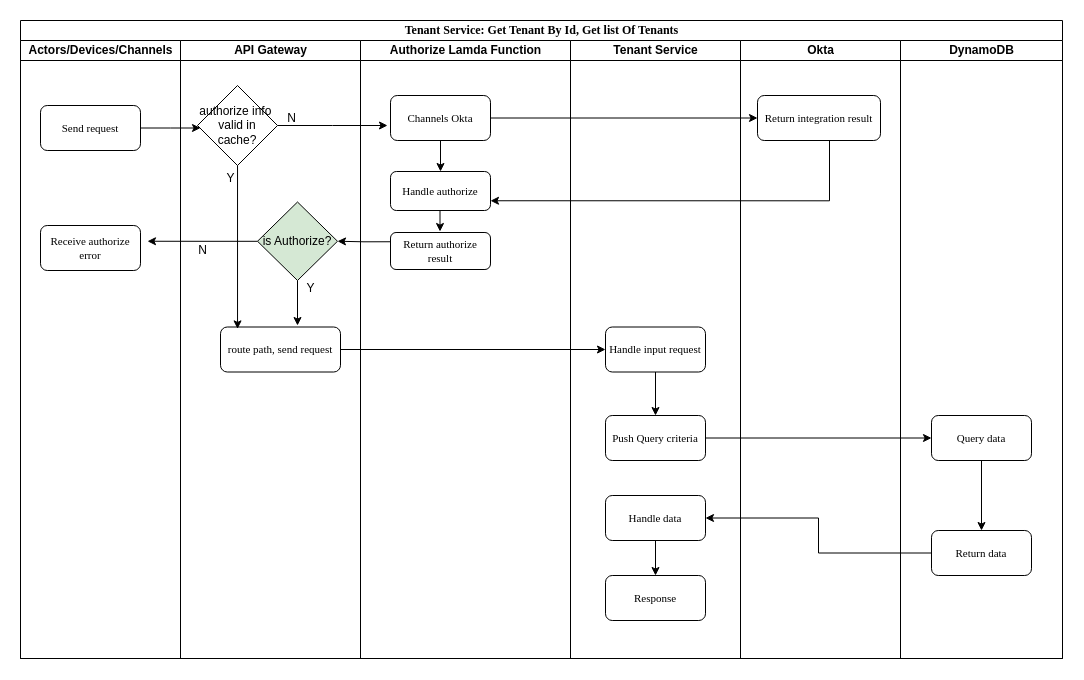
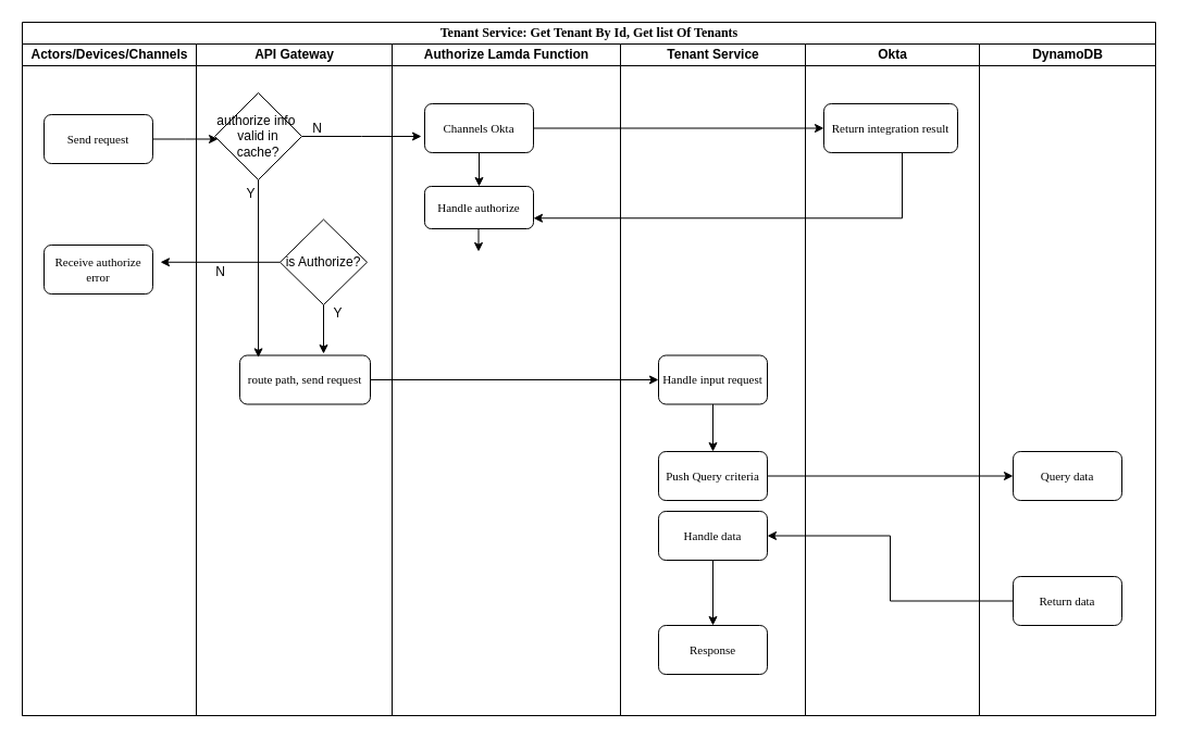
- <mxCell id="12" value="is Authorize?" style="rhombus;whiteSpace=wrap;html=1;fillColor=#d5e8d4;" vertex="1" parent="7"><mxGeometry x="77" y="161.5" width="80" height="78.5" as="geometry" /></mxCell>
+ <mxCell id="12" value="is Authorize?" style="rhombus;whiteSpace=wrap;html=1;" vertex="1" parent="7"><mxGeometry x="77" y="161.5" width="80" height="78.5" as="geometry" /></mxCell>
- <mxCell id="34" style="edgeStyle=orthogonalEdgeStyle;rounded=0;orthogonalLoop=1;jettySize=auto;html=1;entryX=1;entryY=0.5;entryDx=0;entryDy=0;exitX=0;exitY=0.25;exitDx=0;exitDy=0;" edge="1" parent="2" source="23" target="12"><mxGeometry relative="1" as="geometry" /></mxCell>
- <mxCell id="23" value="&lt;span style=&quot;font-size: 11px;&quot;&gt;Return authorize result&lt;/span&gt;" style="rounded=1;whiteSpace=wrap;html=1;shadow=0;labelBackgroundColor=none;strokeWidth=1;fontFamily=Verdana;fontSize=8;align=center;" vertex="1" parent="19"><mxGeometry x="30" y="192" width="100" height="37" as="geometry" /></mxCell>
- <mxCell id="37" style="edgeStyle=orthogonalEdgeStyle;rounded=0;orthogonalLoop=1;jettySize=auto;html=1;" edge="1" parent="36" source="38" target="39"><mxGeometry relative="1" as="geometry" /></mxCell>
- <mxCell id="30" value="&lt;font style=&quot;font-size: 11px;&quot;&gt;Handle data&lt;/font&gt;" style="rounded=1;whiteSpace=wrap;html=1;shadow=0;labelBackgroundColor=none;strokeWidth=1;fontFamily=Verdana;fontSize=8;align=center;" vertex="1" parent="25"><mxGeometry x="35" y="455" width="100" height="45" as="geometry" /></mxCell>
+ <mxCell id="30" value="&lt;font style=&quot;font-size: 11px;&quot;&gt;Handle data&lt;/font&gt;" style="rounded=1;whiteSpace=wrap;html=1;shadow=0;labelBackgroundColor=none;strokeWidth=1;fontFamily=Verdana;fontSize=8;align=center;" vertex="1" parent="25"><mxGeometry x="35" y="430" width="100" height="45" as="geometry" /></mxCell>
